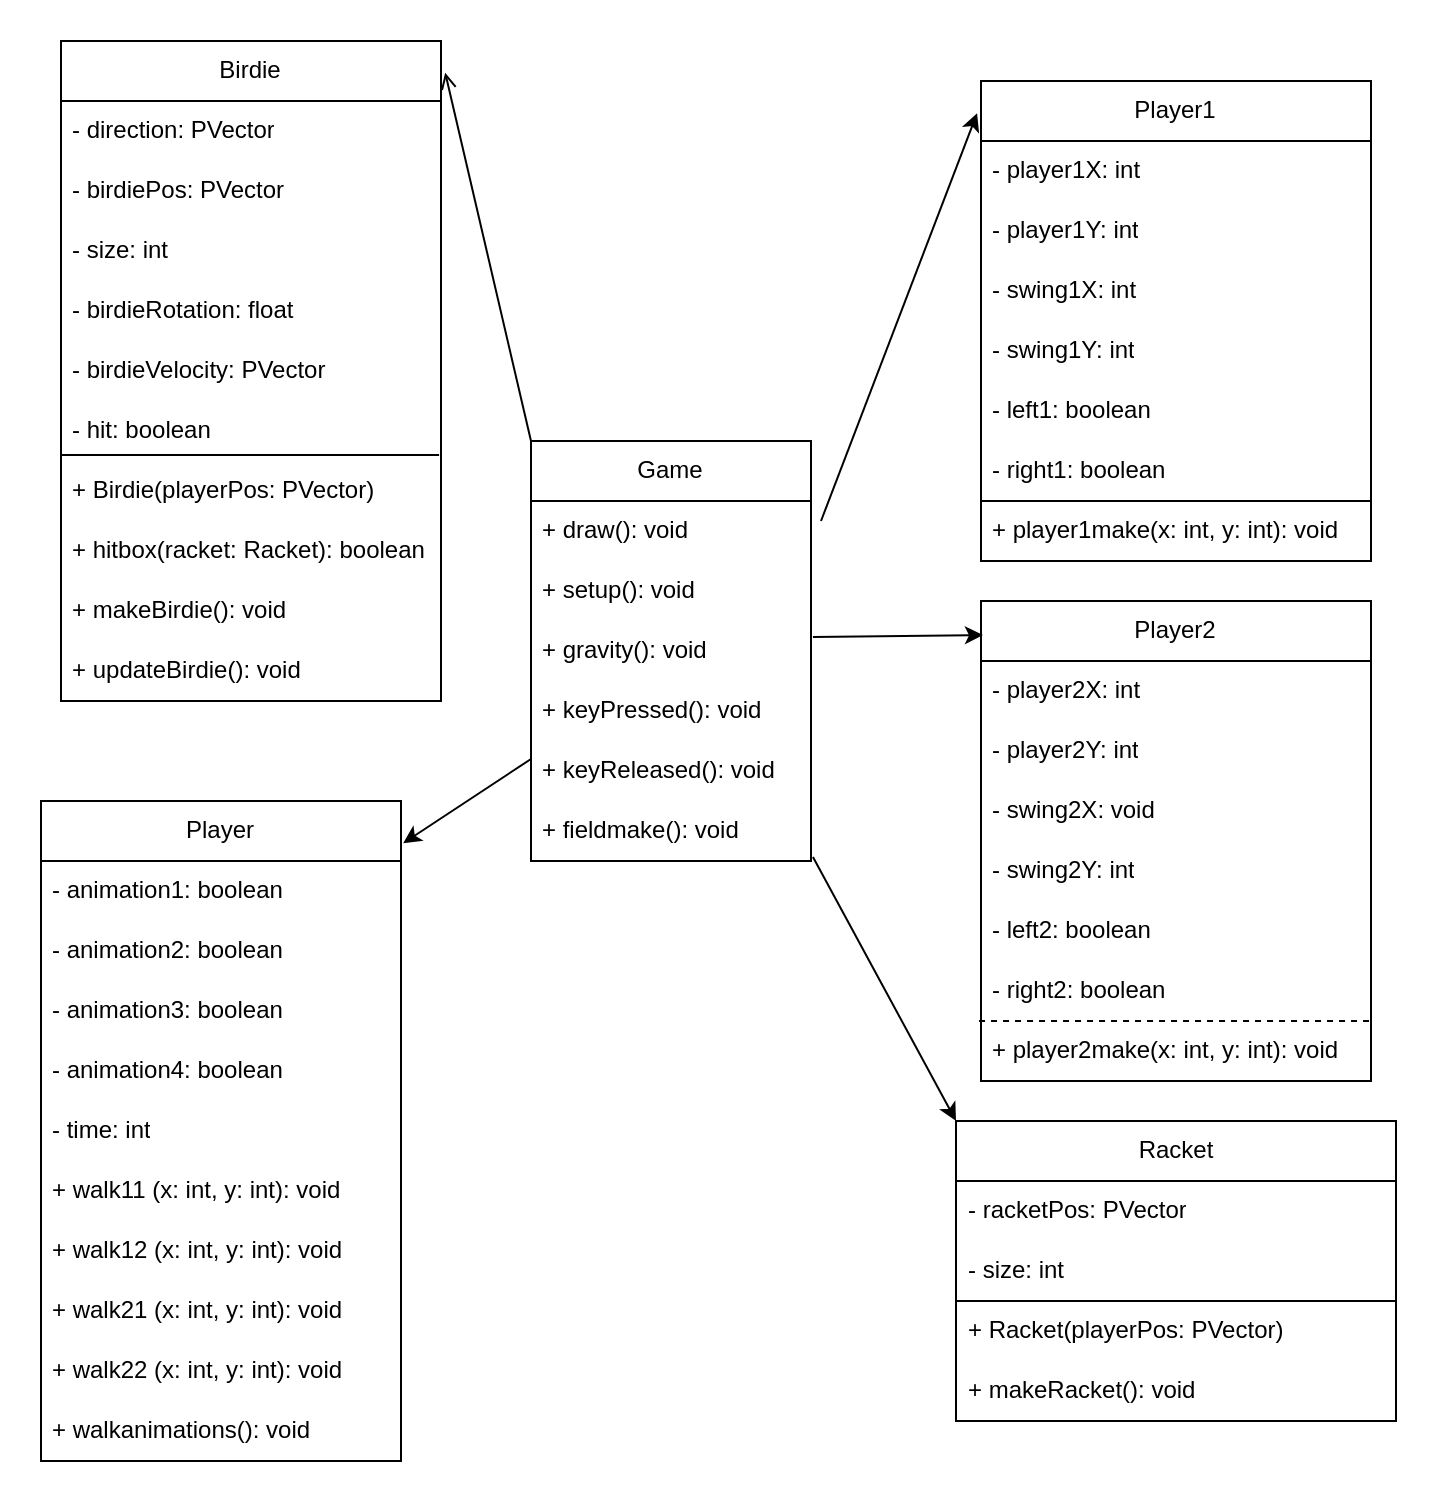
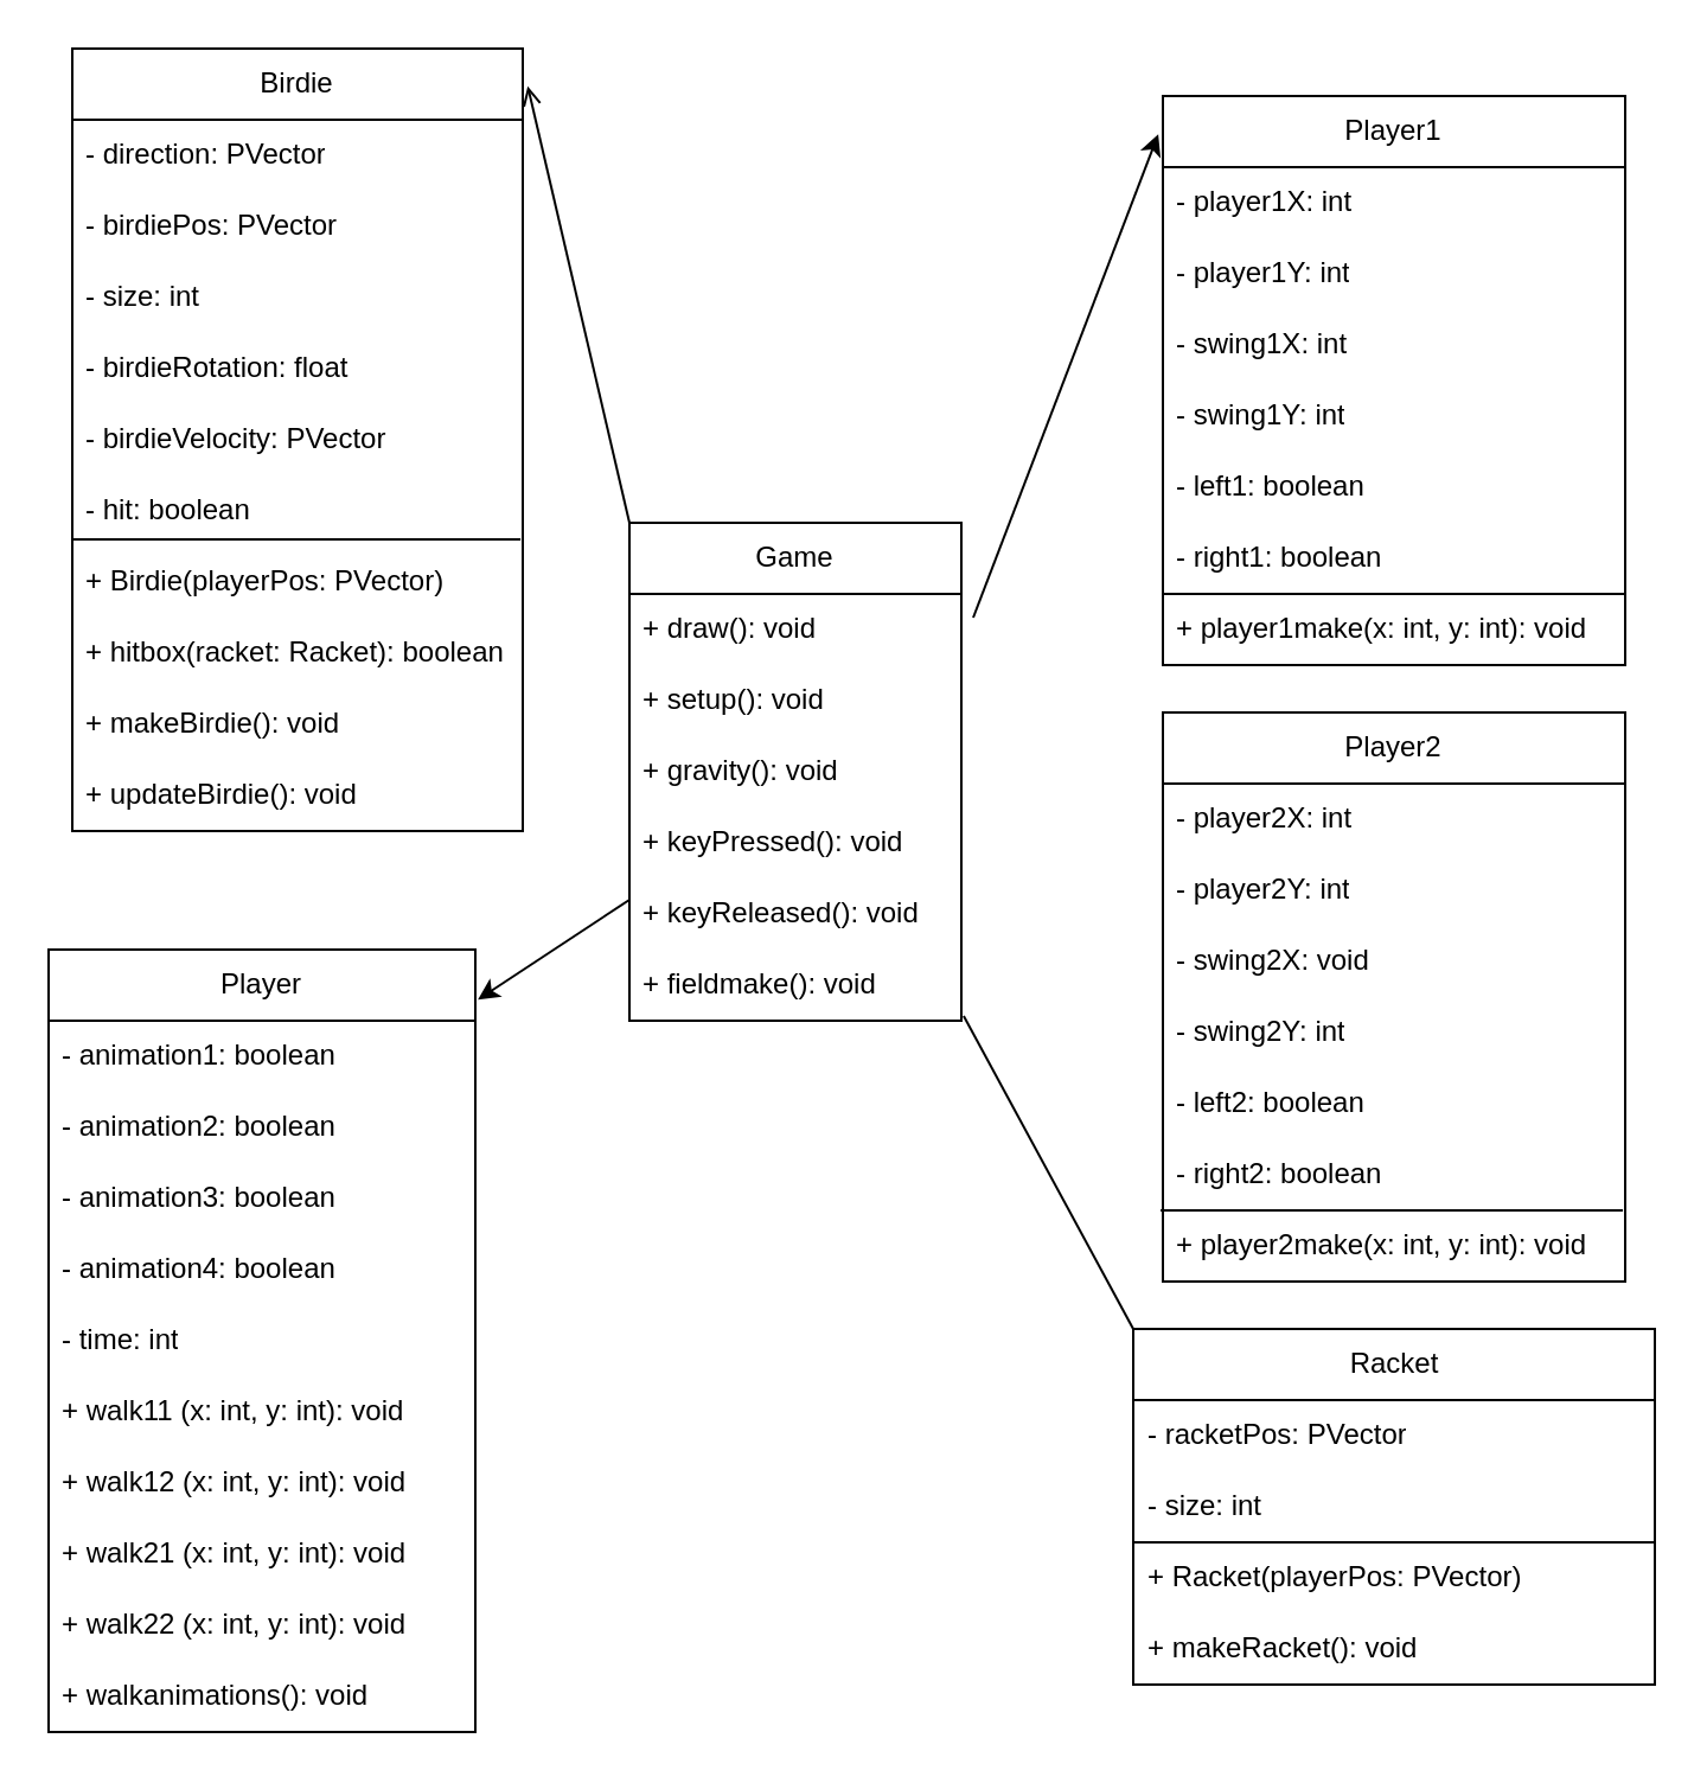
- <mxCell id="57" value="" style="endArrow=classic;html=1;rounded=0;exitX=1.007;exitY=0.267;exitDx=0;exitDy=0;exitPerimeter=0;entryX=0.005;entryY=0.071;entryDx=0;entryDy=0;entryPerimeter=0;" parent="1" source="5" target="18" edge="1"><mxGeometry width="50" height="50" relative="1" as="geometry"><mxPoint x="410" y="470" as="sourcePoint" /><mxPoint x="460" y="420" as="targetPoint" /></mxGeometry></mxCell>
- <mxCell id="26" value="" style="endArrow=none;html=1;rounded=0;exitX=-0.005;exitY=0;exitDx=0;exitDy=0;exitPerimeter=0;entryX=0.995;entryY=1;entryDx=0;entryDy=0;entryPerimeter=0;dashed=1;" parent="18" source="25" target="24" edge="1"><mxGeometry width="50" height="50" relative="1" as="geometry"><mxPoint x="80" y="170" as="sourcePoint" /><mxPoint x="200" y="140" as="targetPoint" /></mxGeometry></mxCell>
+ <mxCell id="26" value="" style="endArrow=none;html=1;rounded=0;exitX=-0.005;exitY=0;exitDx=0;exitDy=0;exitPerimeter=0;entryX=0.995;entryY=1;entryDx=0;entryDy=0;entryPerimeter=0;" parent="18" source="25" target="24" edge="1"><mxGeometry width="50" height="50" relative="1" as="geometry"><mxPoint x="80" y="170" as="sourcePoint" /><mxPoint x="200" y="140" as="targetPoint" /></mxGeometry></mxCell>
- <mxCell id="58" value="" style="endArrow=classic;html=1;rounded=0;exitX=1.007;exitY=0.933;exitDx=0;exitDy=0;exitPerimeter=0;entryX=0;entryY=0;entryDx=0;entryDy=0;" parent="1" source="8" target="38" edge="1"><mxGeometry width="50" height="50" relative="1" as="geometry"><mxPoint x="410" y="470" as="sourcePoint" /><mxPoint x="460" y="420" as="targetPoint" /></mxGeometry></mxCell>
+ <mxCell id="58" value="" style="endArrow=none;html=1;rounded=0;exitX=1.007;exitY=0.933;exitDx=0;exitDy=0;exitPerimeter=0;entryX=0;entryY=0;entryDx=0;entryDy=0;" parent="1" source="8" target="38" edge="1"><mxGeometry width="50" height="50" relative="1" as="geometry"><mxPoint x="410" y="470" as="sourcePoint" /><mxPoint x="460" y="420" as="targetPoint" /></mxGeometry></mxCell>
